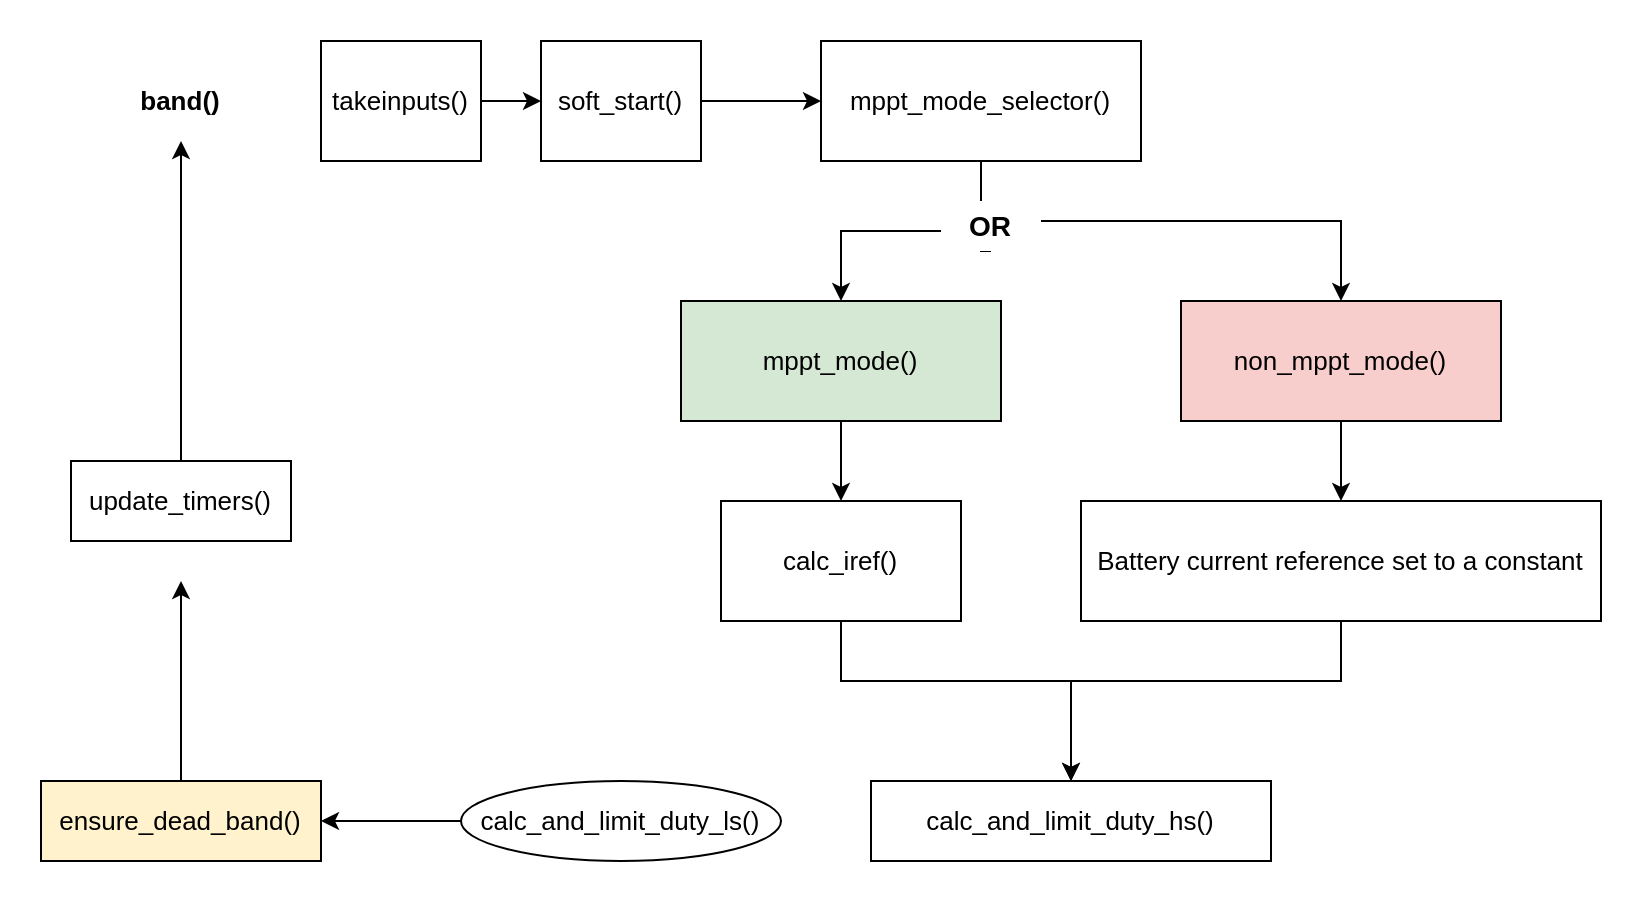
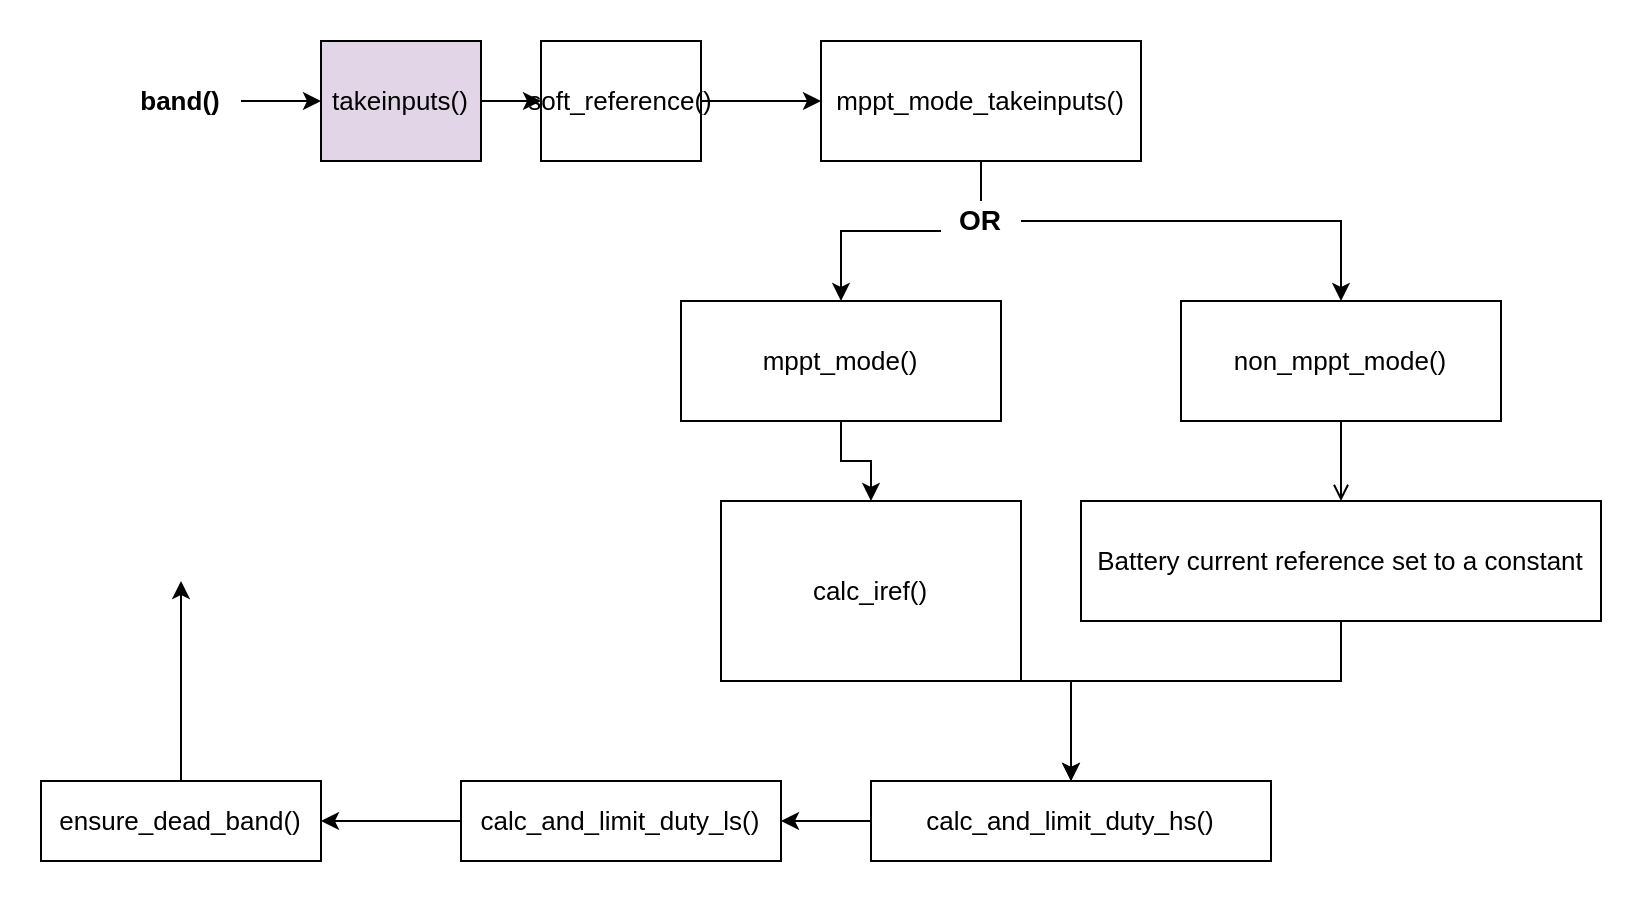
+ <mxCell id="2" value="" style="edgeStyle=orthogonalEdgeStyle;rounded=0;orthogonalLoop=1;jettySize=auto;html=1;" edge="1" parent="1" source="3" target="5"><mxGeometry relative="1" as="geometry" /></mxCell>
- <mxCell id="5" value="&lt;font style=&quot;font-size: 13px&quot;&gt;takeinputs()&lt;/font&gt;" style="whiteSpace=wrap;html=1;" vertex="1" parent="1"><mxGeometry x="160" y="20" width="80" height="60" as="geometry" /></mxCell>
+ <mxCell id="5" value="&lt;font style=&quot;font-size: 13px&quot;&gt;takeinputs()&lt;/font&gt;" style="whiteSpace=wrap;html=1;fillColor=#e1d5e7;" vertex="1" parent="1"><mxGeometry x="160" y="20" width="80" height="60" as="geometry" /></mxCell>
- <mxCell id="7" value="&lt;font style=&quot;font-size: 13px&quot;&gt;soft_start()&lt;/font&gt;" style="whiteSpace=wrap;html=1;" vertex="1" parent="1"><mxGeometry x="270" y="20" width="80" height="60" as="geometry" /></mxCell>
+ <mxCell id="7" value="&lt;font style=&quot;font-size: 13px&quot;&gt;soft_reference()&lt;/font&gt;" style="whiteSpace=wrap;html=1;" vertex="1" parent="1"><mxGeometry x="270" y="20" width="80" height="60" as="geometry" /></mxCell>
- <mxCell id="10" value="&lt;font style=&quot;font-size: 13px&quot;&gt;mppt_mode_selector()&lt;/font&gt;" style="whiteSpace=wrap;html=1;" vertex="1" parent="1"><mxGeometry x="410" y="20" width="160" height="60" as="geometry" /></mxCell>
+ <mxCell id="10" value="&lt;font style=&quot;font-size: 13px&quot;&gt;mppt_mode_takeinputs()&lt;/font&gt;" style="whiteSpace=wrap;html=1;" vertex="1" parent="1"><mxGeometry x="410" y="20" width="160" height="60" as="geometry" /></mxCell>
- <mxCell id="30" value="&lt;b&gt;&lt;font style=&quot;font-size: 14px&quot;&gt;OR&lt;/font&gt;&lt;/b&gt;" style="text;html=1;align=center;verticalAlign=middle;whiteSpace=wrap;rounded=0;fillColor=#ffffff;" vertex="1" parent="1"><mxGeometry x="470" y="100" width="50" height="25" as="geometry" /></mxCell>
+ <mxCell id="30" value="&lt;b&gt;&lt;font style=&quot;font-size: 14px&quot;&gt;OR&lt;/font&gt;&lt;/b&gt;" style="text;html=1;align=center;verticalAlign=middle;whiteSpace=wrap;rounded=0;fillColor=#ffffff;" vertex="1" parent="1"><mxGeometry x="470" y="100" width="40" height="20" as="geometry" /></mxCell>
- <mxCell id="25" style="edgeStyle=orthogonalEdgeStyle;rounded=0;orthogonalLoop=1;jettySize=auto;html=1;exitX=0.5;exitY=0;exitDx=0;exitDy=0;entryX=0.5;entryY=1;entryDx=0;entryDy=0;" edge="1" parent="1" source="26" target="3"><mxGeometry relative="1" as="geometry" /></mxCell>
- <mxCell id="12" value="&lt;font style=&quot;font-size: 13px&quot;&gt;mppt_mode()&lt;/font&gt;" style="whiteSpace=wrap;html=1;fillColor=#d5e8d4;" vertex="1" parent="1"><mxGeometry x="340" y="150" width="160" height="60" as="geometry" /></mxCell>
+ <mxCell id="12" value="&lt;font style=&quot;font-size: 13px&quot;&gt;mppt_mode()&lt;/font&gt;" style="whiteSpace=wrap;html=1;" vertex="1" parent="1"><mxGeometry x="340" y="150" width="160" height="60" as="geometry" /></mxCell>
- <mxCell id="14" value="&lt;font style=&quot;font-size: 13px&quot;&gt;non_mppt_mode()&lt;/font&gt;" style="whiteSpace=wrap;html=1;fillColor=#f8cecc;" vertex="1" parent="1"><mxGeometry x="590" y="150" width="160" height="60" as="geometry" /></mxCell>
+ <mxCell id="14" value="&lt;font style=&quot;font-size: 13px&quot;&gt;non_mppt_mode()&lt;/font&gt;" style="whiteSpace=wrap;html=1;" vertex="1" parent="1"><mxGeometry x="590" y="150" width="160" height="60" as="geometry" /></mxCell>
- <mxCell id="13" value="" style="edgeStyle=orthogonalEdgeStyle;rounded=0;orthogonalLoop=1;jettySize=auto;html=1;" edge="1" parent="1" source="14" target="18"><mxGeometry relative="1" as="geometry" /></mxCell>
+ <mxCell id="13" value="" style="edgeStyle=orthogonalEdgeStyle;rounded=0;orthogonalLoop=1;jettySize=auto;html=1;endArrow=open;" edge="1" parent="1" source="14" target="18"><mxGeometry relative="1" as="geometry" /></mxCell>
- <mxCell id="26" value="&lt;font&gt;&lt;span style=&quot;font-size: 13px&quot;&gt;update_timers()&lt;/span&gt;&lt;br&gt;&lt;/font&gt;" style="whiteSpace=wrap;html=1;" vertex="1" parent="1"><mxGeometry x="35" y="230" width="110" height="40" as="geometry" /></mxCell>
- <mxCell id="16" value="&lt;font style=&quot;font-size: 13px&quot;&gt;calc_iref()&lt;/font&gt;" style="whiteSpace=wrap;html=1;" vertex="1" parent="1"><mxGeometry x="360" y="250" width="120" height="60" as="geometry" /></mxCell>
+ <mxCell id="16" value="&lt;font style=&quot;font-size: 13px&quot;&gt;calc_iref()&lt;/font&gt;" style="whiteSpace=wrap;html=1;" vertex="1" parent="1"><mxGeometry x="360" y="250" width="150" height="90" as="geometry" /></mxCell>
- <mxCell id="24" value="&lt;font&gt;&lt;span style=&quot;font-size: 13px&quot;&gt;ensure_dead_band()&lt;/span&gt;&lt;br&gt;&lt;/font&gt;" style="whiteSpace=wrap;html=1;fillColor=#fff2cc;" vertex="1" parent="1"><mxGeometry x="20" y="390" width="140" height="40" as="geometry" /></mxCell>
+ <mxCell id="24" value="&lt;font&gt;&lt;span style=&quot;font-size: 13px&quot;&gt;ensure_dead_band()&lt;/span&gt;&lt;br&gt;&lt;/font&gt;" style="whiteSpace=wrap;html=1;" vertex="1" parent="1"><mxGeometry x="20" y="390" width="140" height="40" as="geometry" /></mxCell>
- <mxCell id="22" value="&lt;font&gt;&lt;span style=&quot;font-size: 13px&quot;&gt;calc_and_limit_duty_ls()&lt;/span&gt;&lt;br&gt;&lt;/font&gt;" style="ellipse;whiteSpace=wrap;html=1;" vertex="1" parent="1"><mxGeometry x="230" y="390" width="160" height="40" as="geometry" /></mxCell>
+ <mxCell id="22" value="&lt;font&gt;&lt;span style=&quot;font-size: 13px&quot;&gt;calc_and_limit_duty_ls()&lt;/span&gt;&lt;br&gt;&lt;/font&gt;" style="whiteSpace=wrap;html=1;" vertex="1" parent="1"><mxGeometry x="230" y="390" width="160" height="40" as="geometry" /></mxCell>
+ <mxCell id="19" value="" style="edgeStyle=orthogonalEdgeStyle;rounded=0;orthogonalLoop=1;jettySize=auto;html=1;" edge="1" parent="1" source="20" target="22"><mxGeometry relative="1" as="geometry" /></mxCell>
